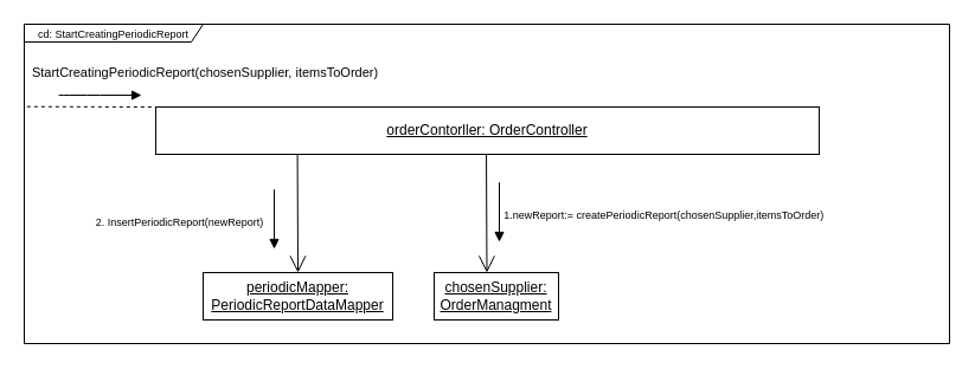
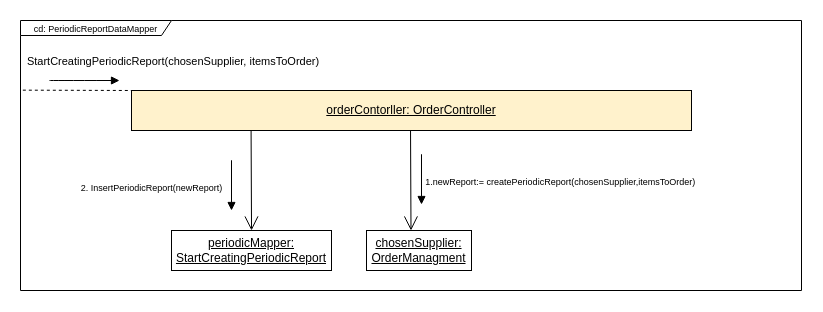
- <mxCell id="2" value="&lt;font style=&quot;font-size: 9px;&quot;&gt;cd: StartCreatingPeriodicReport&lt;/font&gt;" style="shape=umlFrame;whiteSpace=wrap;html=1;pointerEvents=0;width=151;height=15;" vertex="1" parent="1"><mxGeometry x="20" y="20" width="781" height="270" as="geometry" /></mxCell>
+ <mxCell id="2" value="&lt;font style=&quot;font-size: 9px;&quot;&gt;cd: PeriodicReportDataMapper&lt;/font&gt;" style="shape=umlFrame;whiteSpace=wrap;html=1;pointerEvents=0;width=151;height=15;" vertex="1" parent="1"><mxGeometry x="20" y="20" width="781" height="270" as="geometry" /></mxCell>
- <mxCell id="4" value="&lt;u&gt;orderContorller: OrderController&lt;/u&gt;" style="html=1;whiteSpace=wrap;" vertex="1" parent="1"><mxGeometry x="131" y="90" width="560" height="40" as="geometry" /></mxCell>
+ <mxCell id="4" value="&lt;u&gt;orderContorller: OrderController&lt;/u&gt;" style="html=1;whiteSpace=wrap;fillColor=#fff2cc;" vertex="1" parent="1"><mxGeometry x="131" y="90" width="560" height="40" as="geometry" /></mxCell>
- <mxCell id="9" value="&lt;u&gt;periodicMapper:&lt;br&gt;PeriodicReportDataMapper&lt;br&gt;&lt;/u&gt;" style="html=1;whiteSpace=wrap;" vertex="1" parent="1"><mxGeometry x="171" y="230" width="160" height="40" as="geometry" /></mxCell>
+ <mxCell id="9" value="&lt;u&gt;periodicMapper:&lt;br&gt;StartCreatingPeriodicReport&lt;br&gt;&lt;/u&gt;" style="html=1;whiteSpace=wrap;" vertex="1" parent="1"><mxGeometry x="171" y="230" width="160" height="40" as="geometry" /></mxCell>
